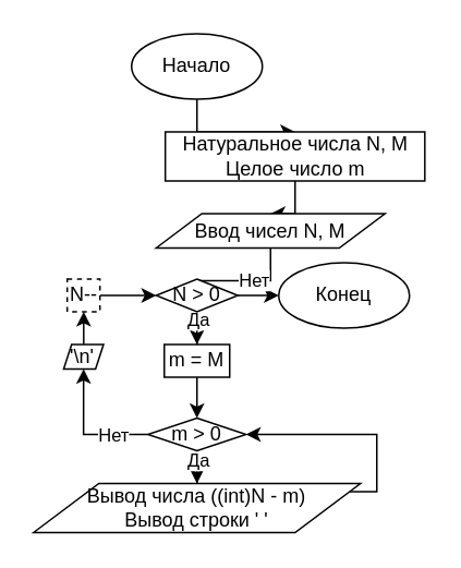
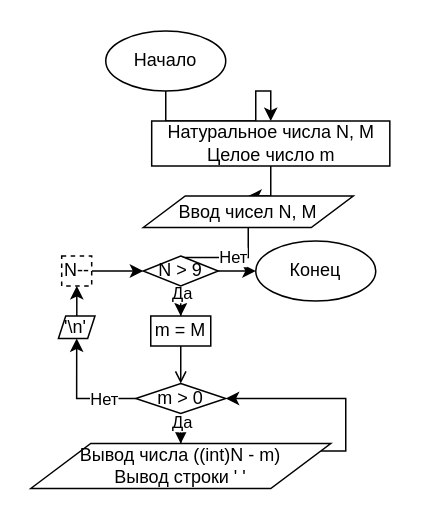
- <mxCell id="3" value="Начало" style="ellipse;whiteSpace=wrap;html=1;" vertex="1" parent="1"><mxGeometry x="80" y="20" width="80" height="40" as="geometry" /></mxCell>
+ <mxCell id="3" value="Начало" style="ellipse;whiteSpace=wrap;html=1;" vertex="1" parent="1"><mxGeometry x="70" y="20" width="80" height="40" as="geometry" /></mxCell>
- <mxCell id="13" value="N &amp;gt; 0" style="rhombus;whiteSpace=wrap;html=1;" vertex="1" parent="1"><mxGeometry x="95" y="170" width="50" height="20" as="geometry" /></mxCell>
+ <mxCell id="13" value="N &amp;gt; 9" style="rhombus;whiteSpace=wrap;html=1;" vertex="1" parent="1"><mxGeometry x="95" y="170" width="50" height="20" as="geometry" /></mxCell>
- <mxCell id="19" style="edgeStyle=orthogonalEdgeStyle;rounded=0;orthogonalLoop=1;jettySize=auto;html=1;entryX=0.5;entryY=0;entryDx=0;entryDy=0;" edge="1" parent="1" source="20" target="18"><mxGeometry relative="1" as="geometry" /></mxCell>
+ <mxCell id="19" style="edgeStyle=orthogonalEdgeStyle;rounded=0;orthogonalLoop=1;jettySize=auto;html=1;entryX=0.5;entryY=0;entryDx=0;entryDy=0;endArrow=open;" edge="1" parent="1" source="20" target="18"><mxGeometry relative="1" as="geometry" /></mxCell>
